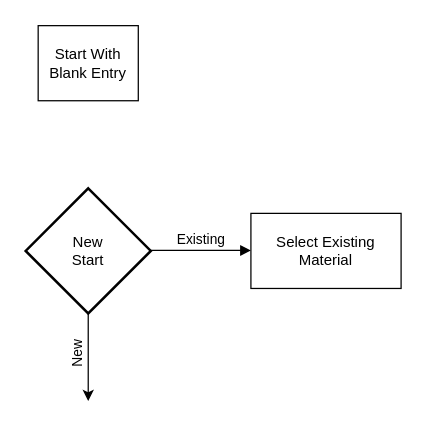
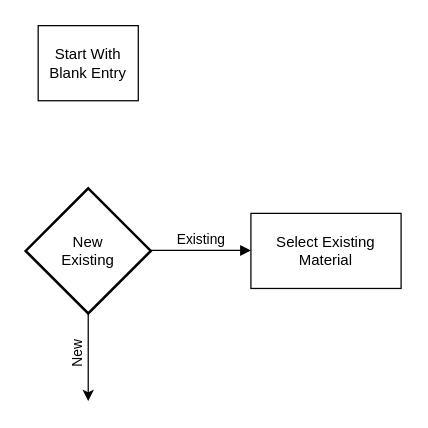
- <mxCell id="3" value="New&lt;br&gt;Start" style="strokeWidth=2;html=1;shape=mxgraph.flowchart.decision;whiteSpace=wrap;" vertex="1" parent="1"><mxGeometry x="20" y="150" width="100" height="100" as="geometry" /></mxCell>
+ <mxCell id="3" value="New&lt;br&gt;Existing" style="strokeWidth=2;html=1;shape=mxgraph.flowchart.decision;whiteSpace=wrap;" vertex="1" parent="1"><mxGeometry x="20" y="150" width="100" height="100" as="geometry" /></mxCell>
